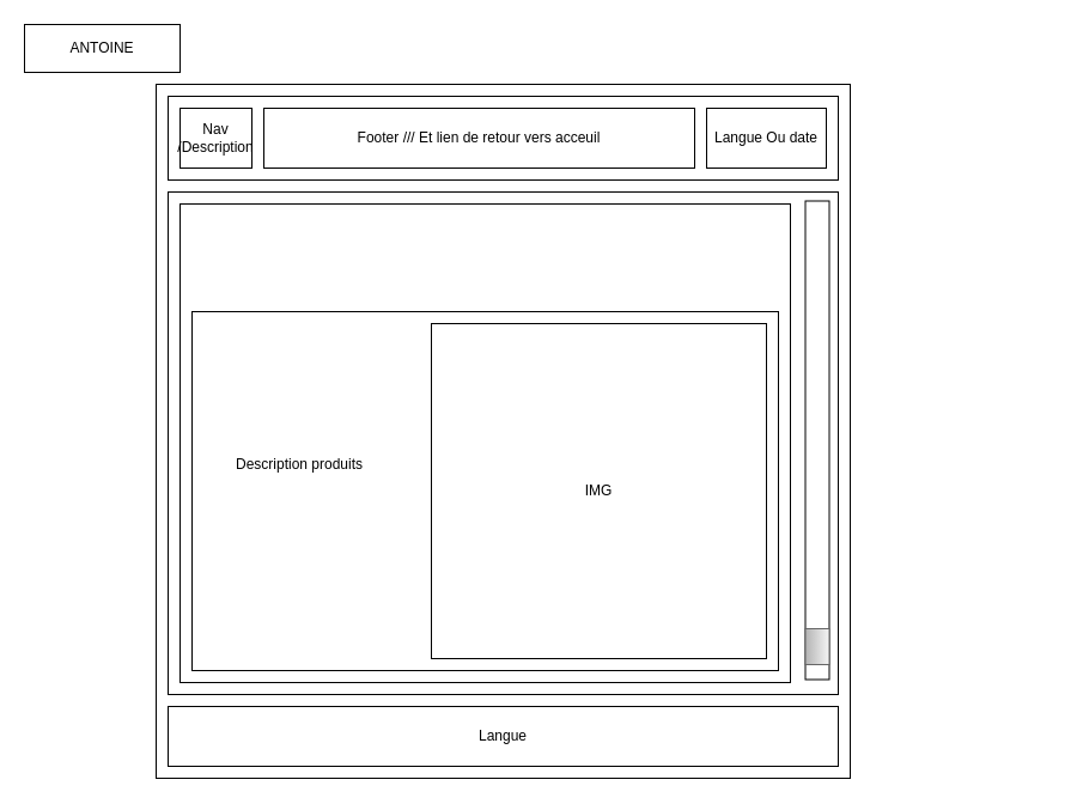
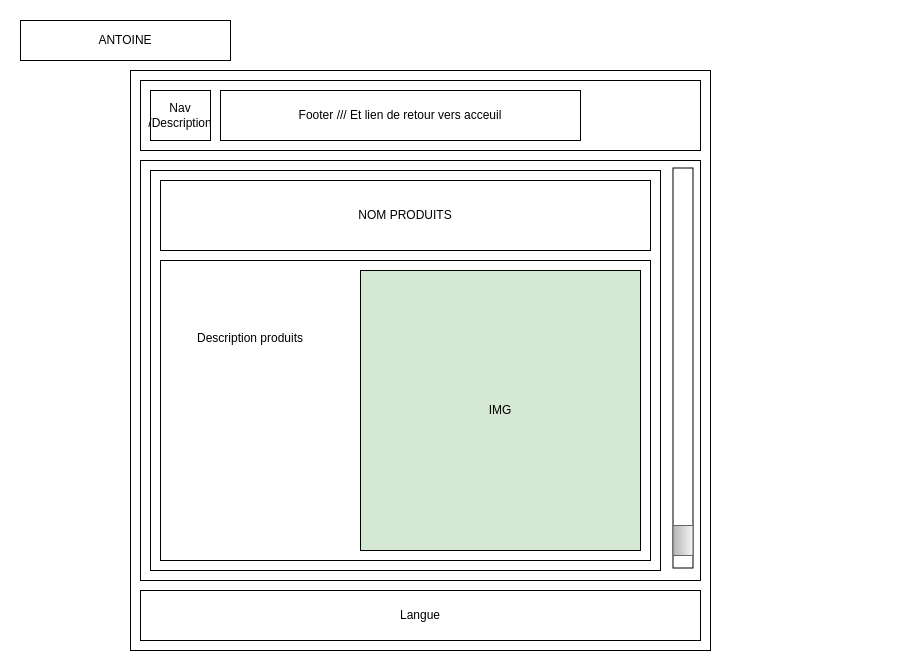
- <mxCell id="16" value="ANTOINE" style="rounded=0;whiteSpace=wrap;html=1;" vertex="1" parent="1"><mxGeometry x="20" y="20" width="130" height="40" as="geometry" /></mxCell>
+ <mxCell id="16" value="ANTOINE" style="rounded=0;whiteSpace=wrap;html=1;" vertex="1" parent="1"><mxGeometry x="20" width="210" height="40" as="geometry" y="20" /></mxCell>
- <mxCell id="6" value="Langue Ou date" style="rounded=0;whiteSpace=wrap;html=1;" parent="1" vertex="1"><mxGeometry x="590" y="90" width="100" height="50" as="geometry" /></mxCell>
+ <mxCell id="12" value="NOM PRODUITS" style="rounded=0;whiteSpace=wrap;html=1;" parent="1" vertex="1"><mxGeometry x="160" y="180" width="490" height="70" as="geometry" /></mxCell>
- <mxCell id="15" value="Description produits" style="rounded=0;whiteSpace=wrap;html=1;strokeColor=none;" parent="1" vertex="1"><mxGeometry x="190" y="357.5" width="120" height="60" as="geometry" /></mxCell>
+ <mxCell id="15" value="Description produits" style="rounded=0;whiteSpace=wrap;html=1;strokeColor=none;" parent="1" vertex="1"><mxGeometry x="190" y="307.5" width="120" height="60" as="geometry" /></mxCell>
- <mxCell id="14" value="IMG" style="whiteSpace=wrap;html=1;aspect=fixed;" parent="1" vertex="1"><mxGeometry x="360" y="270" width="280" height="280" as="geometry" /></mxCell>
+ <mxCell id="14" value="IMG" style="whiteSpace=wrap;html=1;aspect=fixed;fillColor=#d5e8d4;" parent="1" vertex="1"><mxGeometry x="360" y="270" width="280" height="280" as="geometry" /></mxCell>
